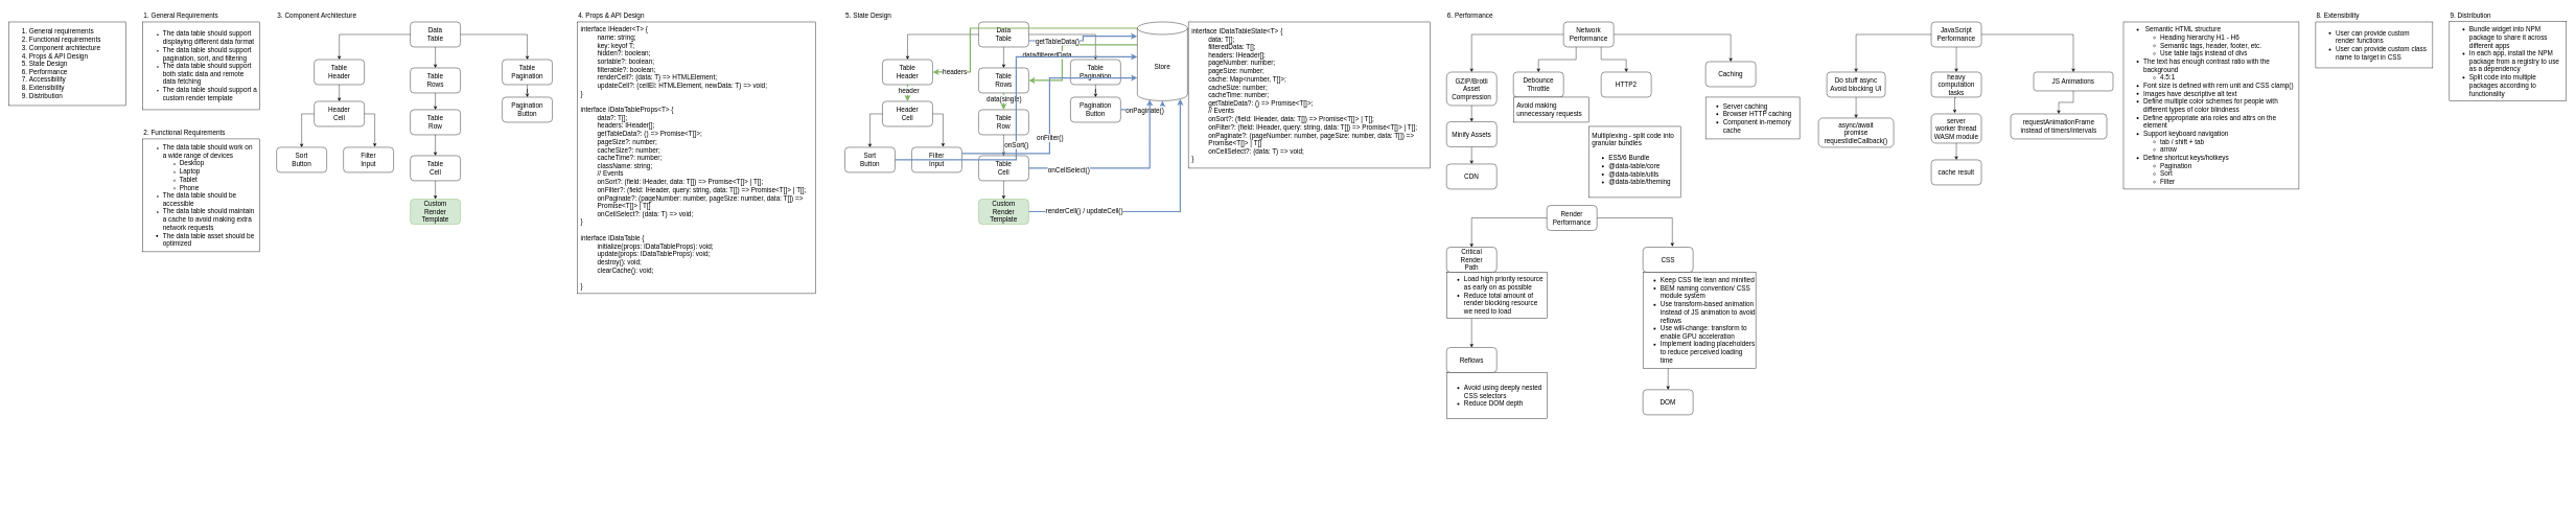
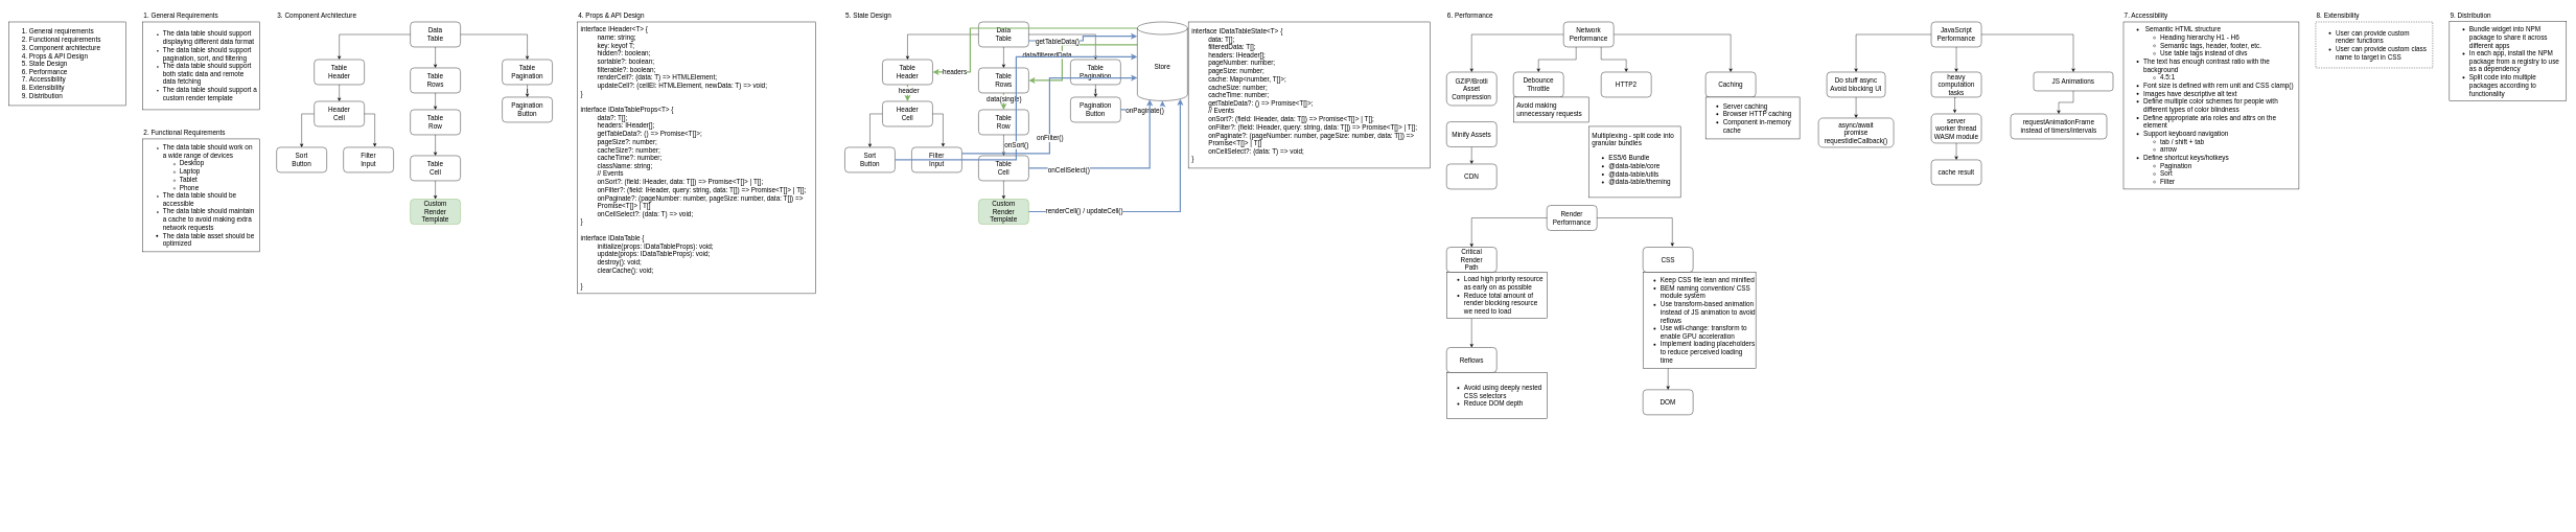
+ <mxCell id="121" value="7. Accessibility&amp;nbsp;" style="text;html=1;strokeColor=none;fillColor=none;align=left;verticalAlign=middle;whiteSpace=wrap;rounded=0;fontSize=16;" vertex="1" parent="1"><mxGeometry x="5080" y="22" width="230.71" height="30" as="geometry" /></mxCell>
- <mxCell id="50" value="&lt;ul&gt;&lt;li&gt;&lt;font style=&quot;font-size: 16px&quot;&gt;User can provide custom render functions&lt;/font&gt;&lt;/li&gt;&lt;li&gt;&lt;font style=&quot;font-size: 16px&quot;&gt;User can provide custom class name to target in CSS&lt;/font&gt;&lt;/li&gt;&lt;/ul&gt;" style="rounded=0;whiteSpace=wrap;html=1;align=left;spacing=8;fontSize=16;strokeWidth=1;" vertex="1" parent="1"><mxGeometry x="5540" y="52" width="280" height="110" as="geometry" /></mxCell>
+ <mxCell id="50" value="&lt;ul&gt;&lt;li&gt;&lt;font style=&quot;font-size: 16px&quot;&gt;User can provide custom render functions&lt;/font&gt;&lt;/li&gt;&lt;li&gt;&lt;font style=&quot;font-size: 16px&quot;&gt;User can provide custom class name to target in CSS&lt;/font&gt;&lt;/li&gt;&lt;/ul&gt;" style="rounded=0;whiteSpace=wrap;html=1;align=left;spacing=8;fontSize=16;strokeWidth=1;dashed=1;" vertex="1" parent="1"><mxGeometry x="5540" y="52" width="280" height="110" as="geometry" /></mxCell>
- <mxCell id="14" value="Caching" style="rounded=1;whiteSpace=wrap;html=1;fontSize=16;strokeWidth=1;" vertex="1" parent="1"><mxGeometry x="4080" y="147" width="120" height="60" as="geometry" /></mxCell>
+ <mxCell id="14" value="Caching" style="rounded=1;whiteSpace=wrap;html=1;fontSize=16;strokeWidth=1;" vertex="1" parent="1"><mxGeometry x="4080" y="172" width="120" height="60" as="geometry" /></mxCell>
- <mxCell id="11" style="edgeStyle=orthogonalEdgeStyle;rounded=0;orthogonalLoop=1;jettySize=auto;html=1;exitX=0.5;exitY=1;exitDx=0;exitDy=0;entryX=0.5;entryY=0;entryDx=0;entryDy=0;fontSize=16;strokeWidth=1;" edge="1" parent="1" source="12" target="124"><mxGeometry relative="1" as="geometry" /></mxCell>
